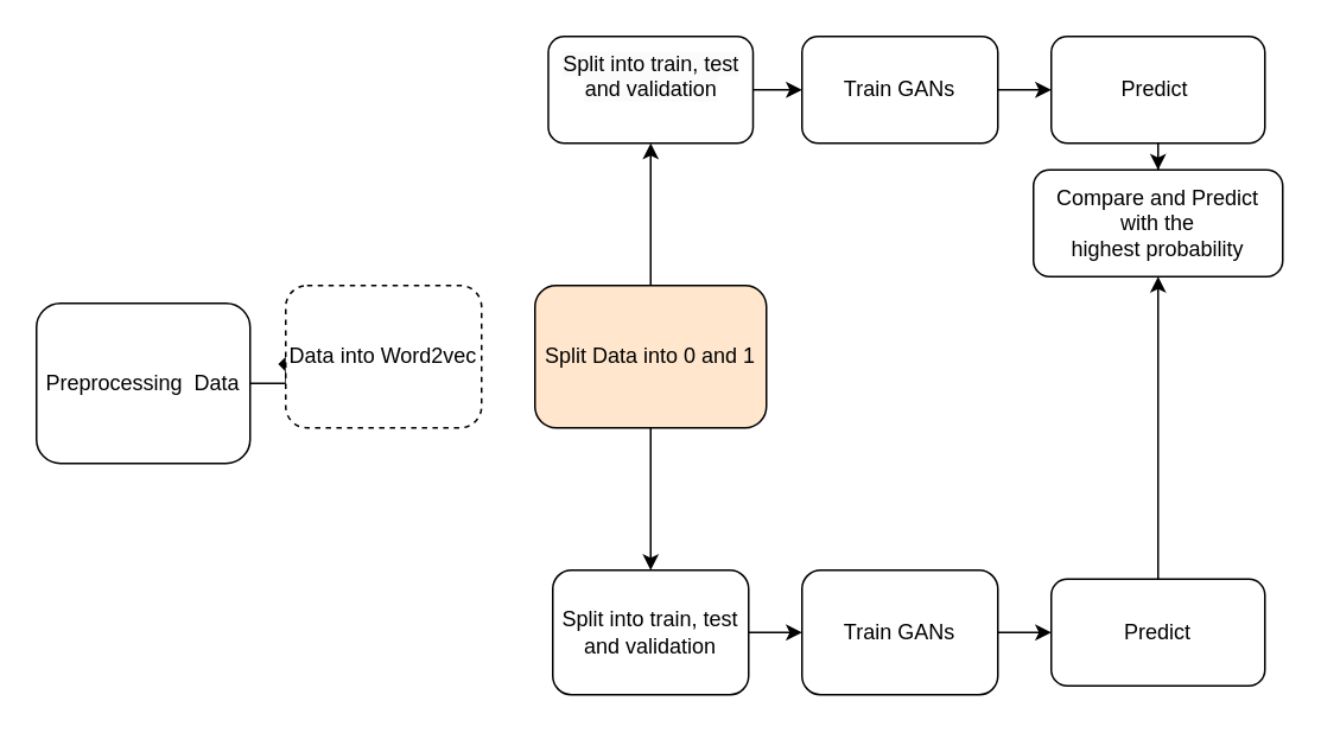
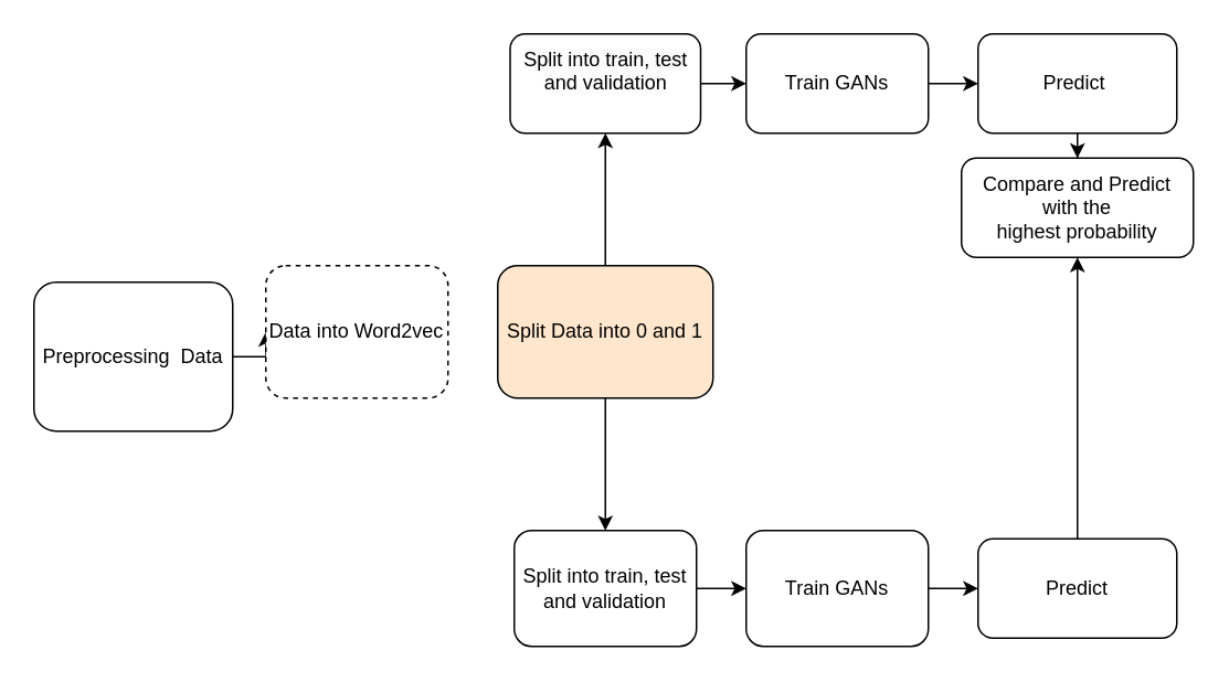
- <mxCell id="2" value="" style="edgeStyle=orthogonalEdgeStyle;rounded=0;orthogonalLoop=1;jettySize=auto;html=1;endArrow=diamond;" parent="1" source="3" target="4" edge="1"><mxGeometry relative="1" as="geometry" /></mxCell>
+ <mxCell id="2" value="" style="edgeStyle=orthogonalEdgeStyle;rounded=0;orthogonalLoop=1;jettySize=auto;html=1;" parent="1" source="3" target="4" edge="1"><mxGeometry relative="1" as="geometry" /></mxCell>
